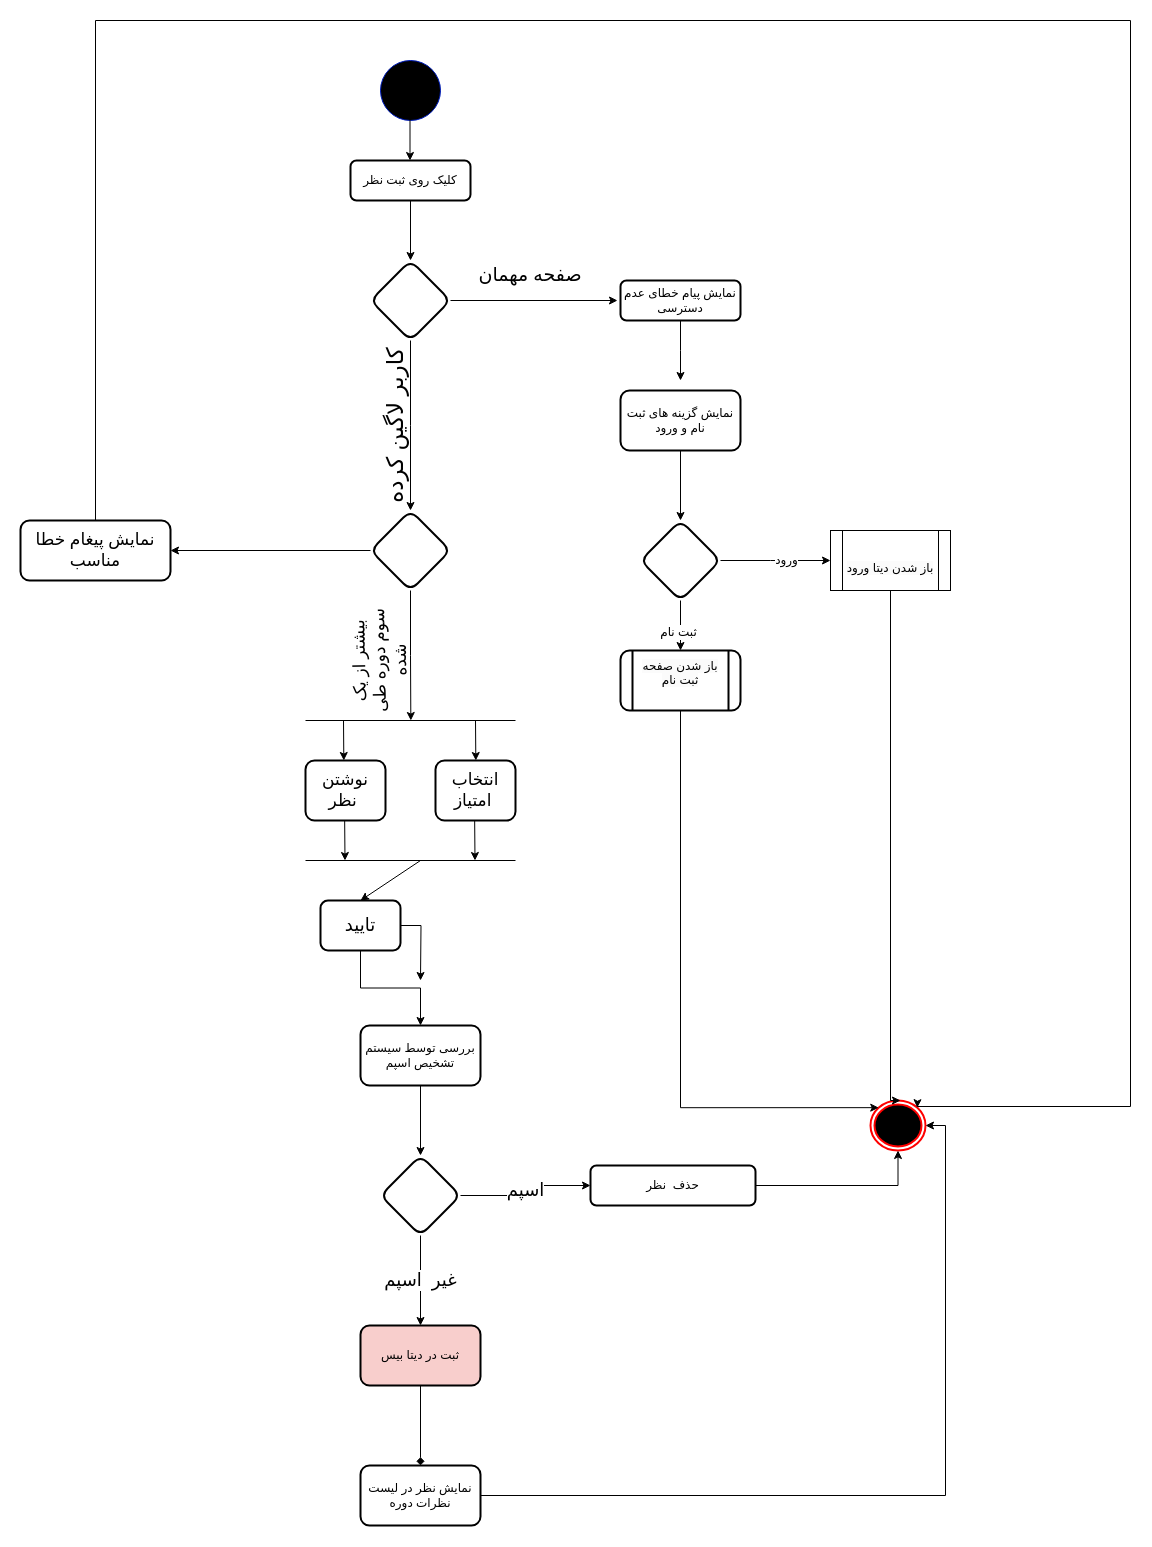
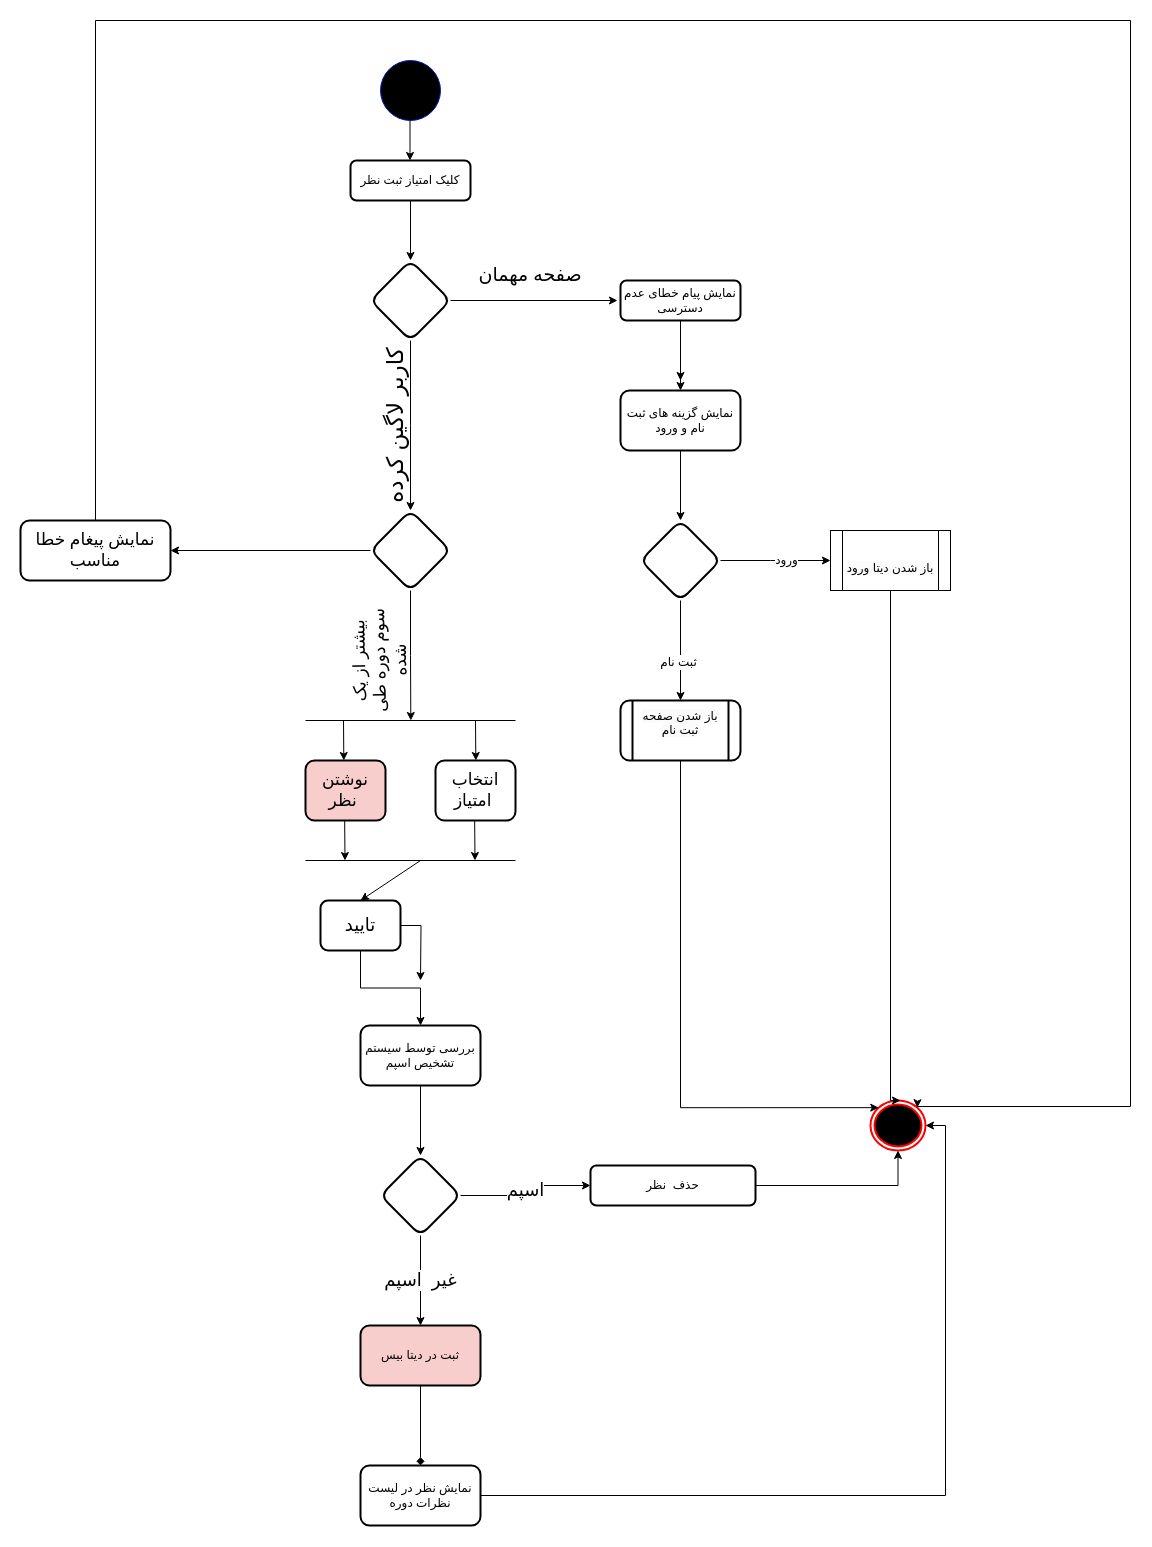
- <mxCell id="6" value="کلیک روی ثبت نظر" style="whiteSpace=wrap;html=1;rounded=1;strokeWidth=2;" parent="1" vertex="1"><mxGeometry x="350" y="160" width="120" height="40" as="geometry" /></mxCell>
+ <mxCell id="6" value="کلیک امتیاز ثبت نظر" style="whiteSpace=wrap;html=1;rounded=1;strokeWidth=2;" parent="1" vertex="1"><mxGeometry x="350" y="160" width="120" height="40" as="geometry" /></mxCell>
+ <mxCell id="23" value="" style="edgeStyle=orthogonalEdgeStyle;rounded=0;orthogonalLoop=1;jettySize=auto;html=1;strokeWidth=1;fontSize=18;" parent="1" source="24" target="26" edge="1"><mxGeometry relative="1" as="geometry" /></mxCell>
- <mxCell id="33" value="&#10;&lt;span style=&quot;color: rgb(0, 0, 0); font-family: Helvetica; font-size: 12px; font-style: normal; font-variant-ligatures: normal; font-variant-caps: normal; font-weight: 400; letter-spacing: normal; orphans: 2; text-align: center; text-indent: 0px; text-transform: none; widows: 2; word-spacing: 0px; -webkit-text-stroke-width: 0px; background-color: rgb(251, 251, 251); text-decoration-thickness: initial; text-decoration-style: initial; text-decoration-color: initial; float: none; display: inline !important;&quot;&gt;باز شدن صفحه ثبت نام&lt;/span&gt;&#10;&#10;" style="shape=process;whiteSpace=wrap;html=1;backgroundOutline=1;rounded=1;strokeWidth=2;" parent="1" vertex="1"><mxGeometry x="620" y="650" width="120" height="60" as="geometry" /></mxCell>
+ <mxCell id="33" value="&#10;&lt;span style=&quot;color: rgb(0, 0, 0); font-family: Helvetica; font-size: 12px; font-style: normal; font-variant-ligatures: normal; font-variant-caps: normal; font-weight: 400; letter-spacing: normal; orphans: 2; text-align: center; text-indent: 0px; text-transform: none; widows: 2; word-spacing: 0px; -webkit-text-stroke-width: 0px; background-color: rgb(251, 251, 251); text-decoration-thickness: initial; text-decoration-style: initial; text-decoration-color: initial; float: none; display: inline !important;&quot;&gt;باز شدن صفحه ثبت نام&lt;/span&gt;&#10;&#10;" style="shape=process;whiteSpace=wrap;html=1;backgroundOutline=1;rounded=1;strokeWidth=2;" parent="1" vertex="1"><mxGeometry x="620" y="700" width="120" height="60" as="geometry" /></mxCell>
- <mxCell id="14" value="&lt;font style=&quot;font-size: 17px;&quot;&gt;نوشتن نظر&amp;nbsp;&lt;/font&gt;" style="whiteSpace=wrap;html=1;rounded=1;strokeWidth=2;" parent="1" vertex="1"><mxGeometry x="305" y="760" width="80" height="60" as="geometry" /></mxCell>
+ <mxCell id="14" value="&lt;font style=&quot;font-size: 17px;&quot;&gt;نوشتن نظر&amp;nbsp;&lt;/font&gt;" style="whiteSpace=wrap;html=1;rounded=1;strokeWidth=2;fillColor=#f8cecc;" parent="1" vertex="1"><mxGeometry x="305" y="760" width="80" height="60" as="geometry" /></mxCell>
